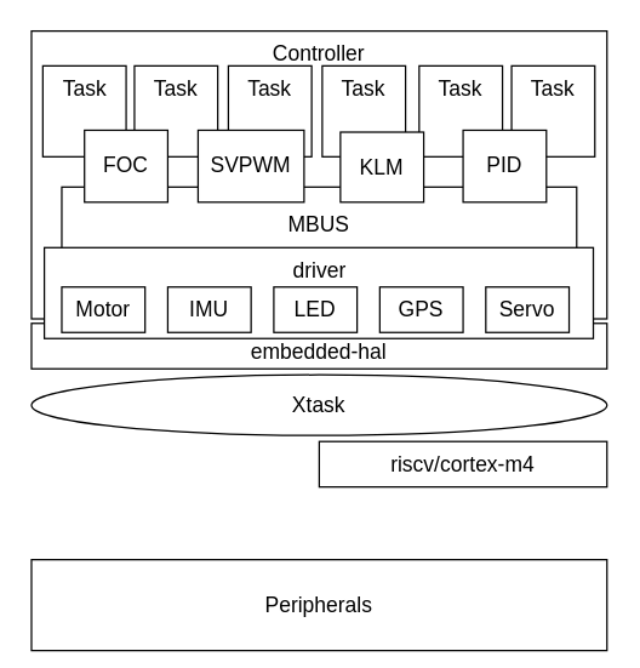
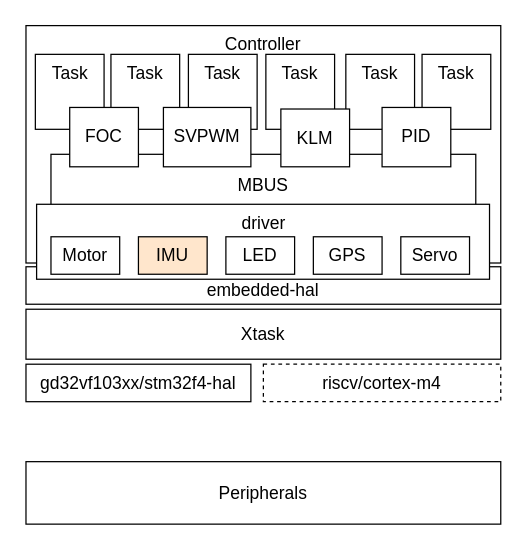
- <mxCell id="21" value="IMU" style="rounded=0;whiteSpace=wrap;html=1;fontSize=14;" parent="1" vertex="1"><mxGeometry x="110" y="189" width="55" height="30" as="geometry" /></mxCell>
+ <mxCell id="21" value="IMU" style="rounded=0;whiteSpace=wrap;html=1;fontSize=14;fillColor=#ffe6cc;" parent="1" vertex="1"><mxGeometry x="110" y="189" width="55" height="30" as="geometry" /></mxCell>
- <mxCell id="4" value="Xtask" style="ellipse;whiteSpace=wrap;html=1;fontSize=14;" parent="1" vertex="1"><mxGeometry x="20" y="247" width="380" height="40" as="geometry" /></mxCell>
+ <mxCell id="4" value="Xtask" style="rounded=0;whiteSpace=wrap;html=1;fontSize=14;" parent="1" vertex="1"><mxGeometry x="20" y="247" width="380" height="40" as="geometry" /></mxCell>
+ <mxCell id="2" value="gd32vf103xx/stm32f4-hal" style="rounded=0;whiteSpace=wrap;html=1;fontSize=14;" parent="1" vertex="1"><mxGeometry x="20" y="291" width="180" height="30" as="geometry" /></mxCell>
- <mxCell id="3" value="riscv/cortex-m4" style="rounded=0;whiteSpace=wrap;html=1;fontSize=14;" parent="1" vertex="1"><mxGeometry x="210" y="291" width="190" height="30" as="geometry" /></mxCell>
+ <mxCell id="3" value="riscv/cortex-m4" style="rounded=0;whiteSpace=wrap;html=1;fontSize=14;dashed=1;" parent="1" vertex="1"><mxGeometry x="210" y="291" width="190" height="30" as="geometry" /></mxCell>
- <mxCell id="10" value="Peripherals" style="rounded=0;whiteSpace=wrap;html=1;fontSize=14;" parent="1" vertex="1"><mxGeometry x="20" y="369" width="380" height="60" as="geometry" /></mxCell>
+ <mxCell id="10" value="Peripherals" style="rounded=0;whiteSpace=wrap;html=1;fontSize=14;" parent="1" vertex="1"><mxGeometry x="20" y="369" width="380" height="50" as="geometry" /></mxCell>
